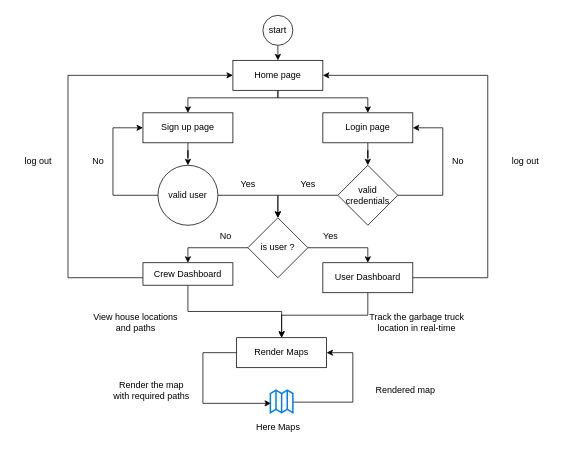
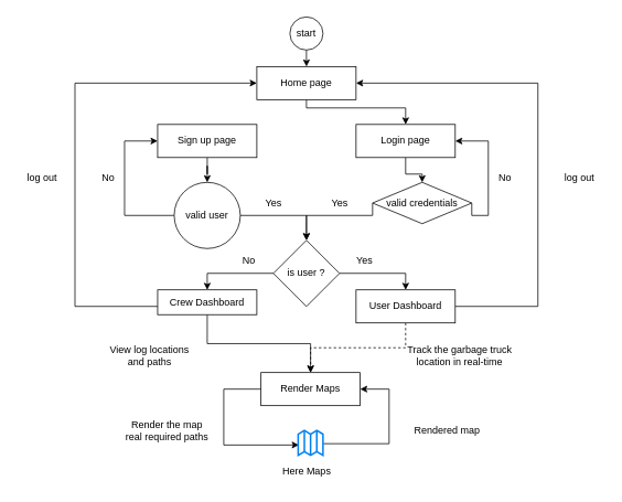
- <mxCell id="5" style="edgeStyle=orthogonalEdgeStyle;rounded=0;orthogonalLoop=1;jettySize=auto;html=1;entryX=0.5;entryY=0;entryDx=0;entryDy=0;" parent="1" source="6" target="15" edge="1"><mxGeometry relative="1" as="geometry"><Array as="points"><mxPoint x="370" y="130" /><mxPoint x="250" y="130" /></Array></mxGeometry></mxCell>
- <mxCell id="11" value="valid credentials" style="rhombus;whiteSpace=wrap;html=1;" parent="1" vertex="1"><mxGeometry x="450" y="220" width="80" height="80" as="geometry" /></mxCell>
+ <mxCell id="11" value="valid credentials" style="rhombus;whiteSpace=wrap;html=1;" parent="1" vertex="1"><mxGeometry x="450" y="220" width="120" height="50" as="geometry" /></mxCell>
- <mxCell id="24" style="edgeStyle=orthogonalEdgeStyle;rounded=0;orthogonalLoop=1;jettySize=auto;html=1;entryX=0.5;entryY=0;entryDx=0;entryDy=0;exitX=0.5;exitY=1;exitDx=0;exitDy=0;" edge="1" parent="1" source="26" target="37"><mxGeometry relative="1" as="geometry"><mxPoint x="400.78" y="461.6" as="targetPoint" /></mxGeometry></mxCell>
+ <mxCell id="24" style="edgeStyle=orthogonalEdgeStyle;rounded=0;orthogonalLoop=1;jettySize=auto;html=1;entryX=0.5;entryY=0;entryDx=0;entryDy=0;exitX=0.5;exitY=1;exitDx=0;exitDy=0;dashed=1;" edge="1" parent="1" source="26" target="37"><mxGeometry relative="1" as="geometry"><mxPoint x="400.78" y="461.6" as="targetPoint" /></mxGeometry></mxCell>
- <mxCell id="32" value="View house locations&lt;br&gt;and paths" style="text;html=1;align=center;verticalAlign=middle;resizable=0;points=[];autosize=1;strokeColor=none;fillColor=none;" vertex="1" parent="1"><mxGeometry x="110" y="410" width="140" height="40" as="geometry" /></mxCell>
+ <mxCell id="32" value="View log locations&lt;br&gt;and paths" style="text;html=1;align=center;verticalAlign=middle;resizable=0;points=[];autosize=1;strokeColor=none;fillColor=none;" vertex="1" parent="1"><mxGeometry x="110" y="410" width="140" height="40" as="geometry" /></mxCell>
- <mxCell id="40" value="Render the map&lt;br&gt;with required paths" style="text;html=1;align=center;verticalAlign=middle;resizable=0;points=[];autosize=1;strokeColor=none;fillColor=none;" vertex="1" parent="1"><mxGeometry x="141" y="500" width="120" height="40" as="geometry" /></mxCell>
+ <mxCell id="40" value="Render the map&lt;br&gt;real required paths" style="text;html=1;align=center;verticalAlign=middle;resizable=0;points=[];autosize=1;strokeColor=none;fillColor=none;" vertex="1" parent="1"><mxGeometry x="141" y="500" width="120" height="40" as="geometry" /></mxCell>
